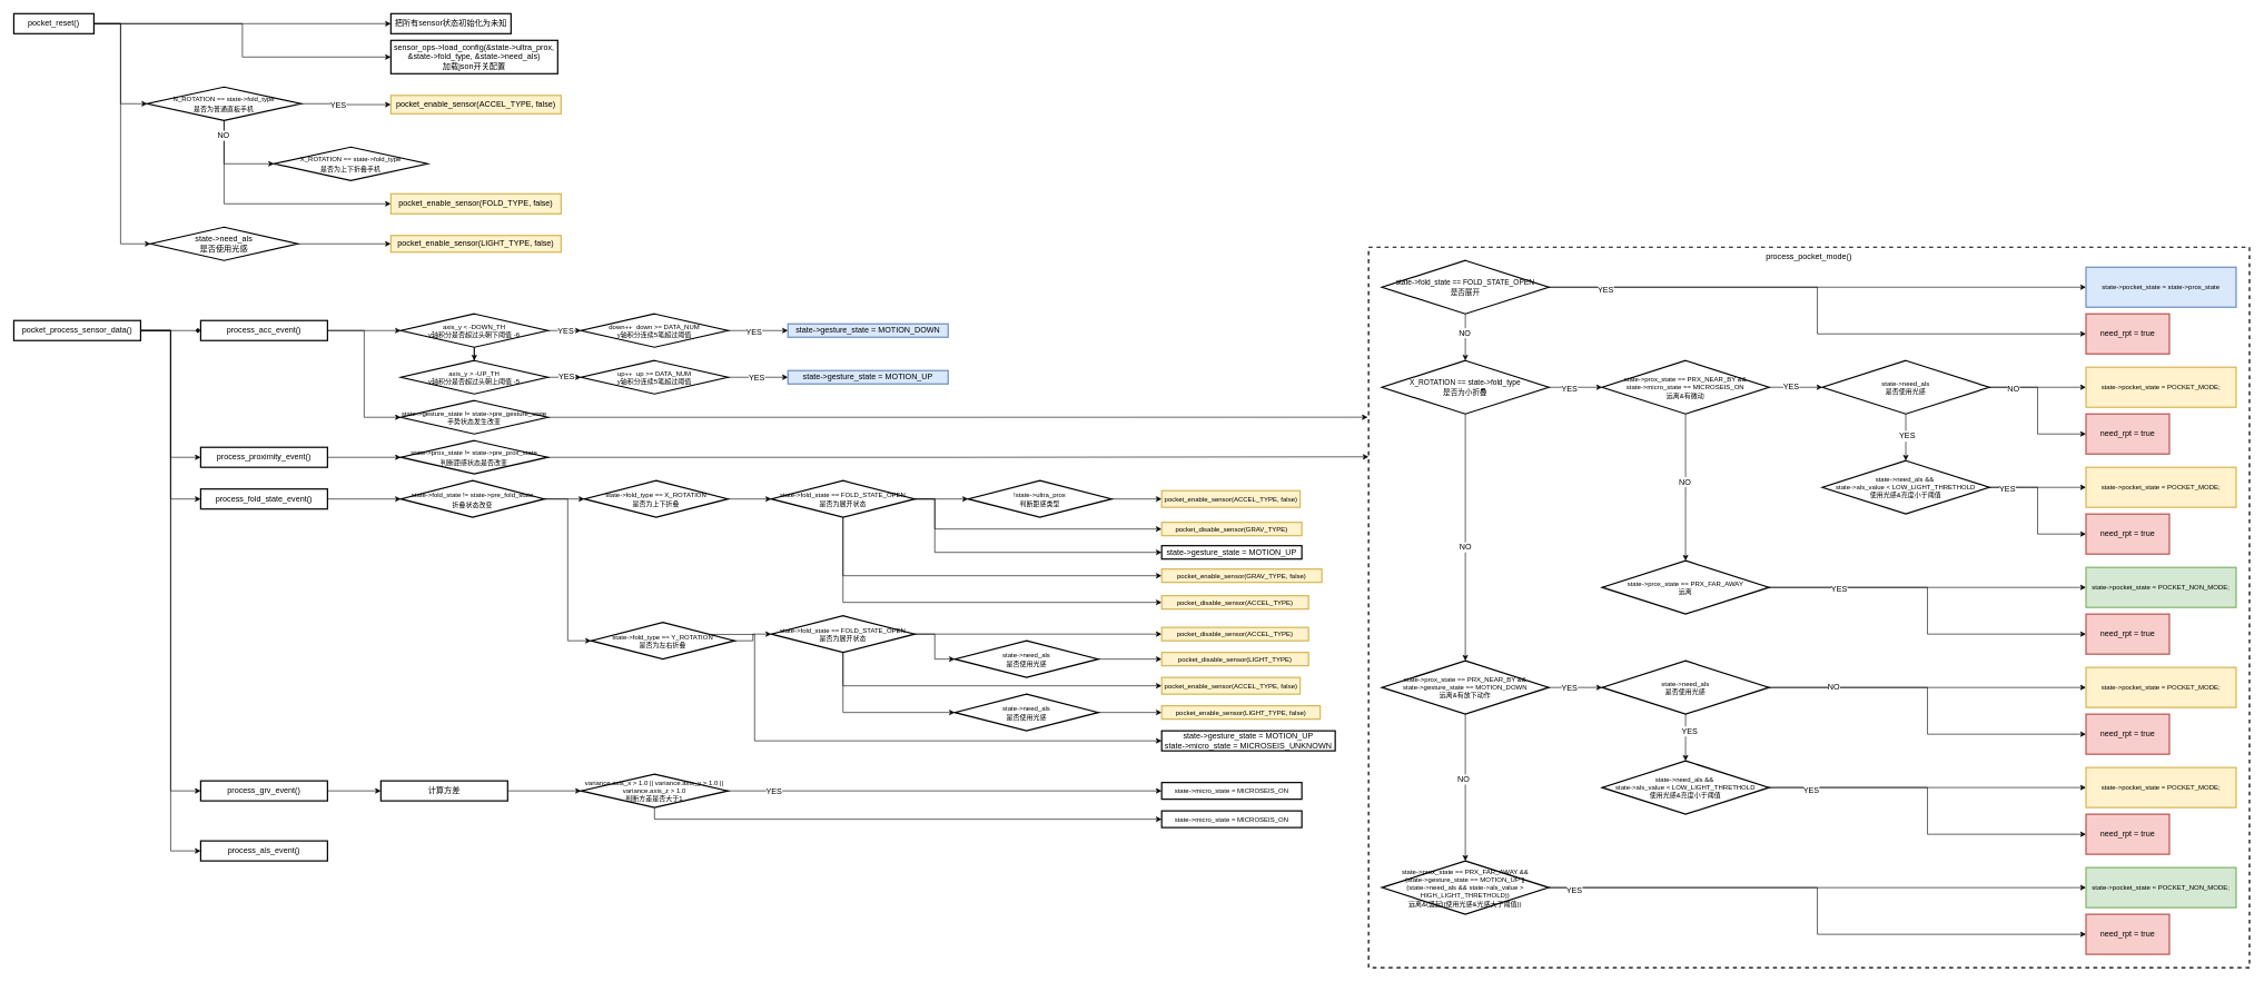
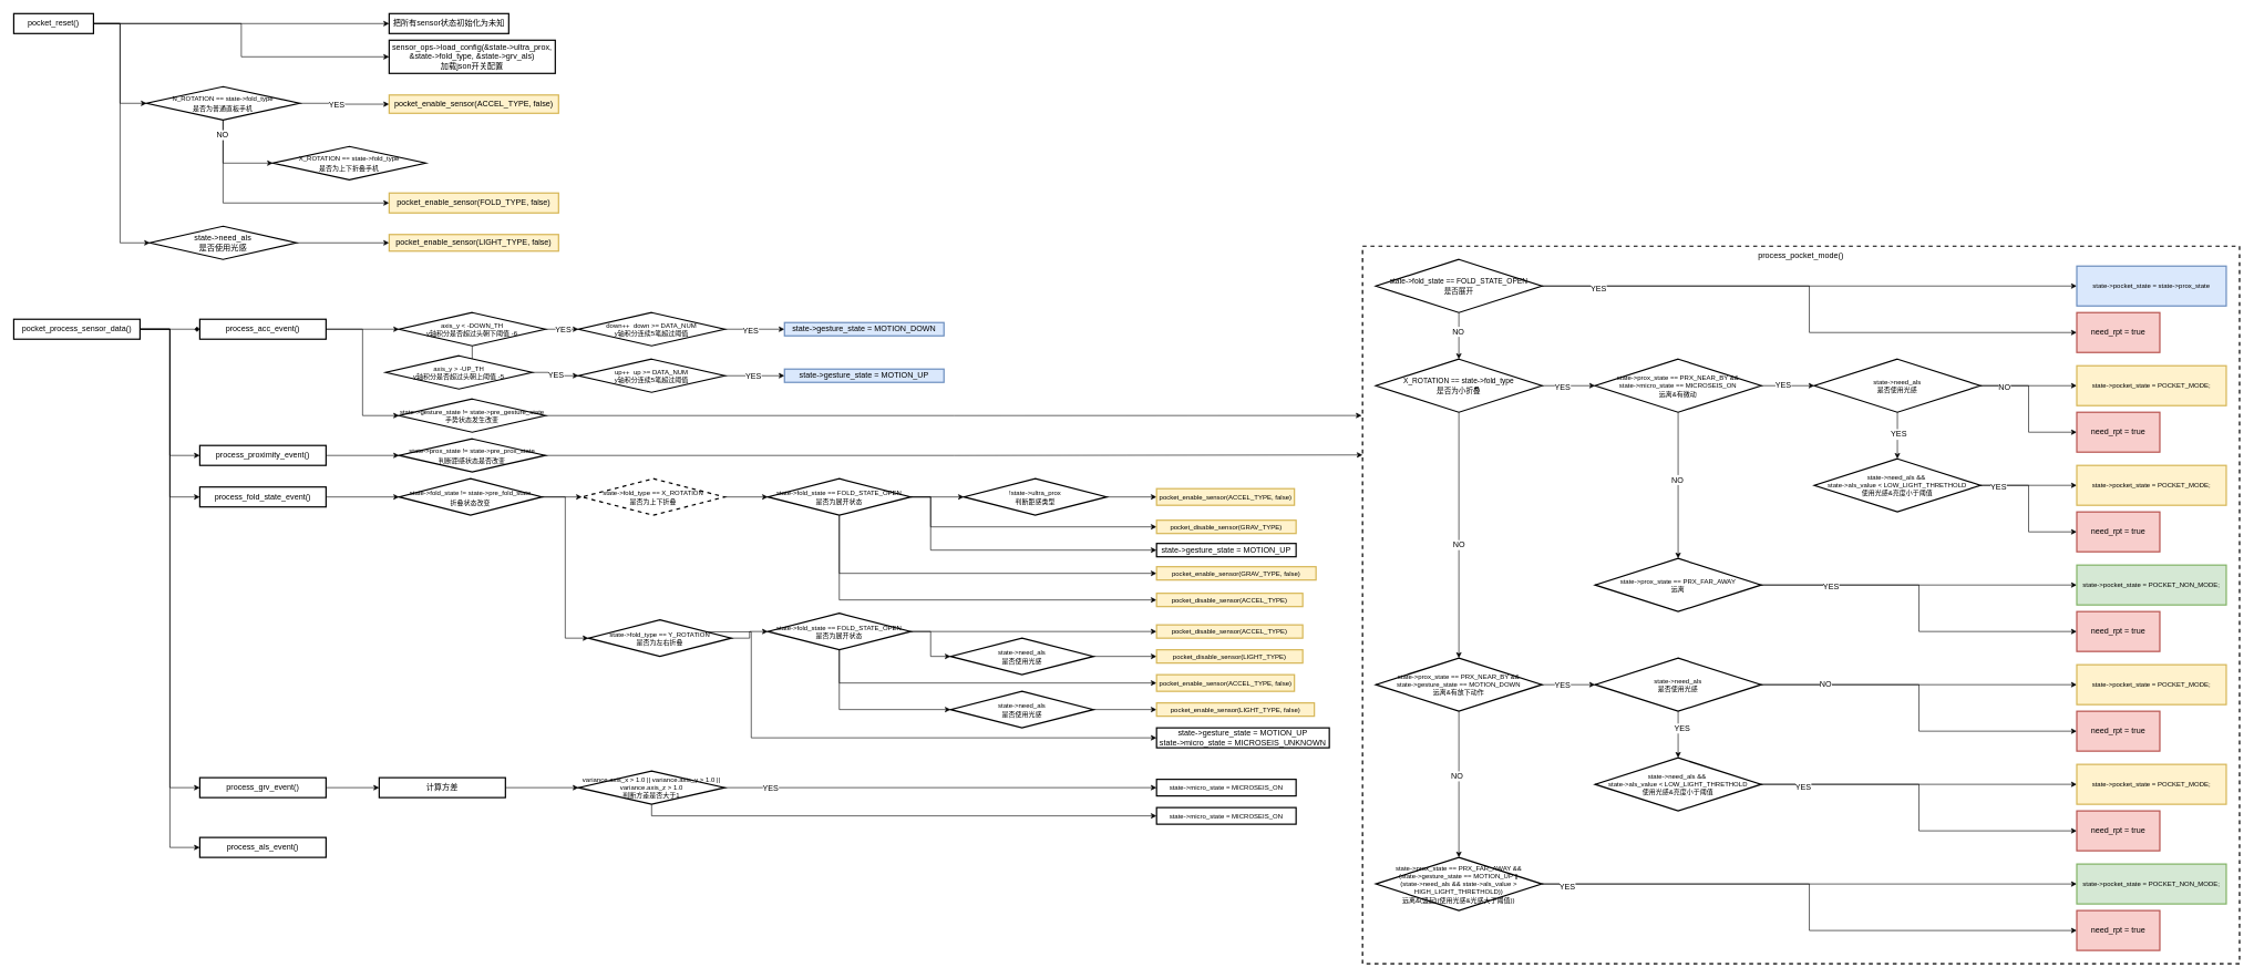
- <mxCell id="87" value="sensor_ops-&amp;gt;load_config(&amp;amp;state-&amp;gt;ultra_prox, &amp;amp;state-&amp;gt;fold_type, &amp;amp;state-&amp;gt;need_als)&lt;div&gt;加载json开关配置&lt;/div&gt;" style="whiteSpace=wrap;html=1;strokeColor=default;strokeWidth=2;align=center;verticalAlign=middle;fontFamily=Helvetica;fontSize=12;fontColor=default;fillColor=default;" vertex="1" parent="1"><mxGeometry x="585" y="60" width="250" height="50" as="geometry" /></mxCell>
+ <mxCell id="87" value="sensor_ops-&amp;gt;load_config(&amp;amp;state-&amp;gt;ultra_prox, &amp;amp;state-&amp;gt;fold_type, &amp;amp;state-&amp;gt;grv_als)&lt;div&gt;加载json开关配置&lt;/div&gt;" style="whiteSpace=wrap;html=1;strokeColor=default;strokeWidth=2;align=center;verticalAlign=middle;fontFamily=Helvetica;fontSize=12;fontColor=default;fillColor=default;" vertex="1" parent="1"><mxGeometry x="585" y="60" width="250" height="50" as="geometry" /></mxCell>
- <mxCell id="110" value="axis_y &amp;gt; -UP_TH&lt;br style=&quot;font-size: 10px;&quot;&gt;&lt;div style=&quot;font-size: 10px;&quot;&gt;&lt;span style=&quot;font-size: 10px;&quot;&gt;y轴积分是否超过头朝上阈值 -5&lt;/span&gt;&lt;/div&gt;" style="rhombus;whiteSpace=wrap;html=1;strokeColor=default;strokeWidth=2;align=center;verticalAlign=middle;fontFamily=Helvetica;fontSize=10;fontColor=default;fillColor=default;" vertex="1" parent="96"><mxGeometry x="300" y="70" width="220" height="50" as="geometry" /></mxCell>
+ <mxCell id="110" value="axis_y &amp;gt; -UP_TH&lt;br style=&quot;font-size: 10px;&quot;&gt;&lt;div style=&quot;font-size: 10px;&quot;&gt;&lt;span style=&quot;font-size: 10px;&quot;&gt;y轴积分是否超过头朝上阈值 -5&lt;/span&gt;&lt;/div&gt;" style="rhombus;whiteSpace=wrap;html=1;strokeColor=default;strokeWidth=2;align=center;verticalAlign=middle;fontFamily=Helvetica;fontSize=10;fontColor=default;fillColor=default;" vertex="1" parent="96"><mxGeometry x="280" y="65" width="220" height="50" as="geometry" /></mxCell>
- <mxCell id="128" value="&lt;font style=&quot;font-size: 10px;&quot;&gt;state-&amp;gt;fold_type == X_ROTATION&lt;br style=&quot;font-size: 10px;&quot;&gt;&lt;/font&gt;&lt;div style=&quot;font-size: 10px;&quot;&gt;&lt;font style=&quot;font-size: 10px;&quot;&gt;是否为上下折叠&lt;/font&gt;&lt;/div&gt;" style="rhombus;whiteSpace=wrap;html=1;strokeWidth=2;fontSize=10;" vertex="1" parent="123"><mxGeometry x="275" width="215" height="55" as="geometry" /></mxCell>
+ <mxCell id="128" value="&lt;font style=&quot;font-size: 10px;&quot;&gt;state-&amp;gt;fold_type == X_ROTATION&lt;br style=&quot;font-size: 10px;&quot;&gt;&lt;/font&gt;&lt;div style=&quot;font-size: 10px;&quot;&gt;&lt;font style=&quot;font-size: 10px;&quot;&gt;是否为上下折叠&lt;/font&gt;&lt;/div&gt;" style="rhombus;whiteSpace=wrap;html=1;strokeWidth=2;fontSize=10;dashed=1;" vertex="1" parent="123"><mxGeometry x="275" width="215" height="55" as="geometry" /></mxCell>
